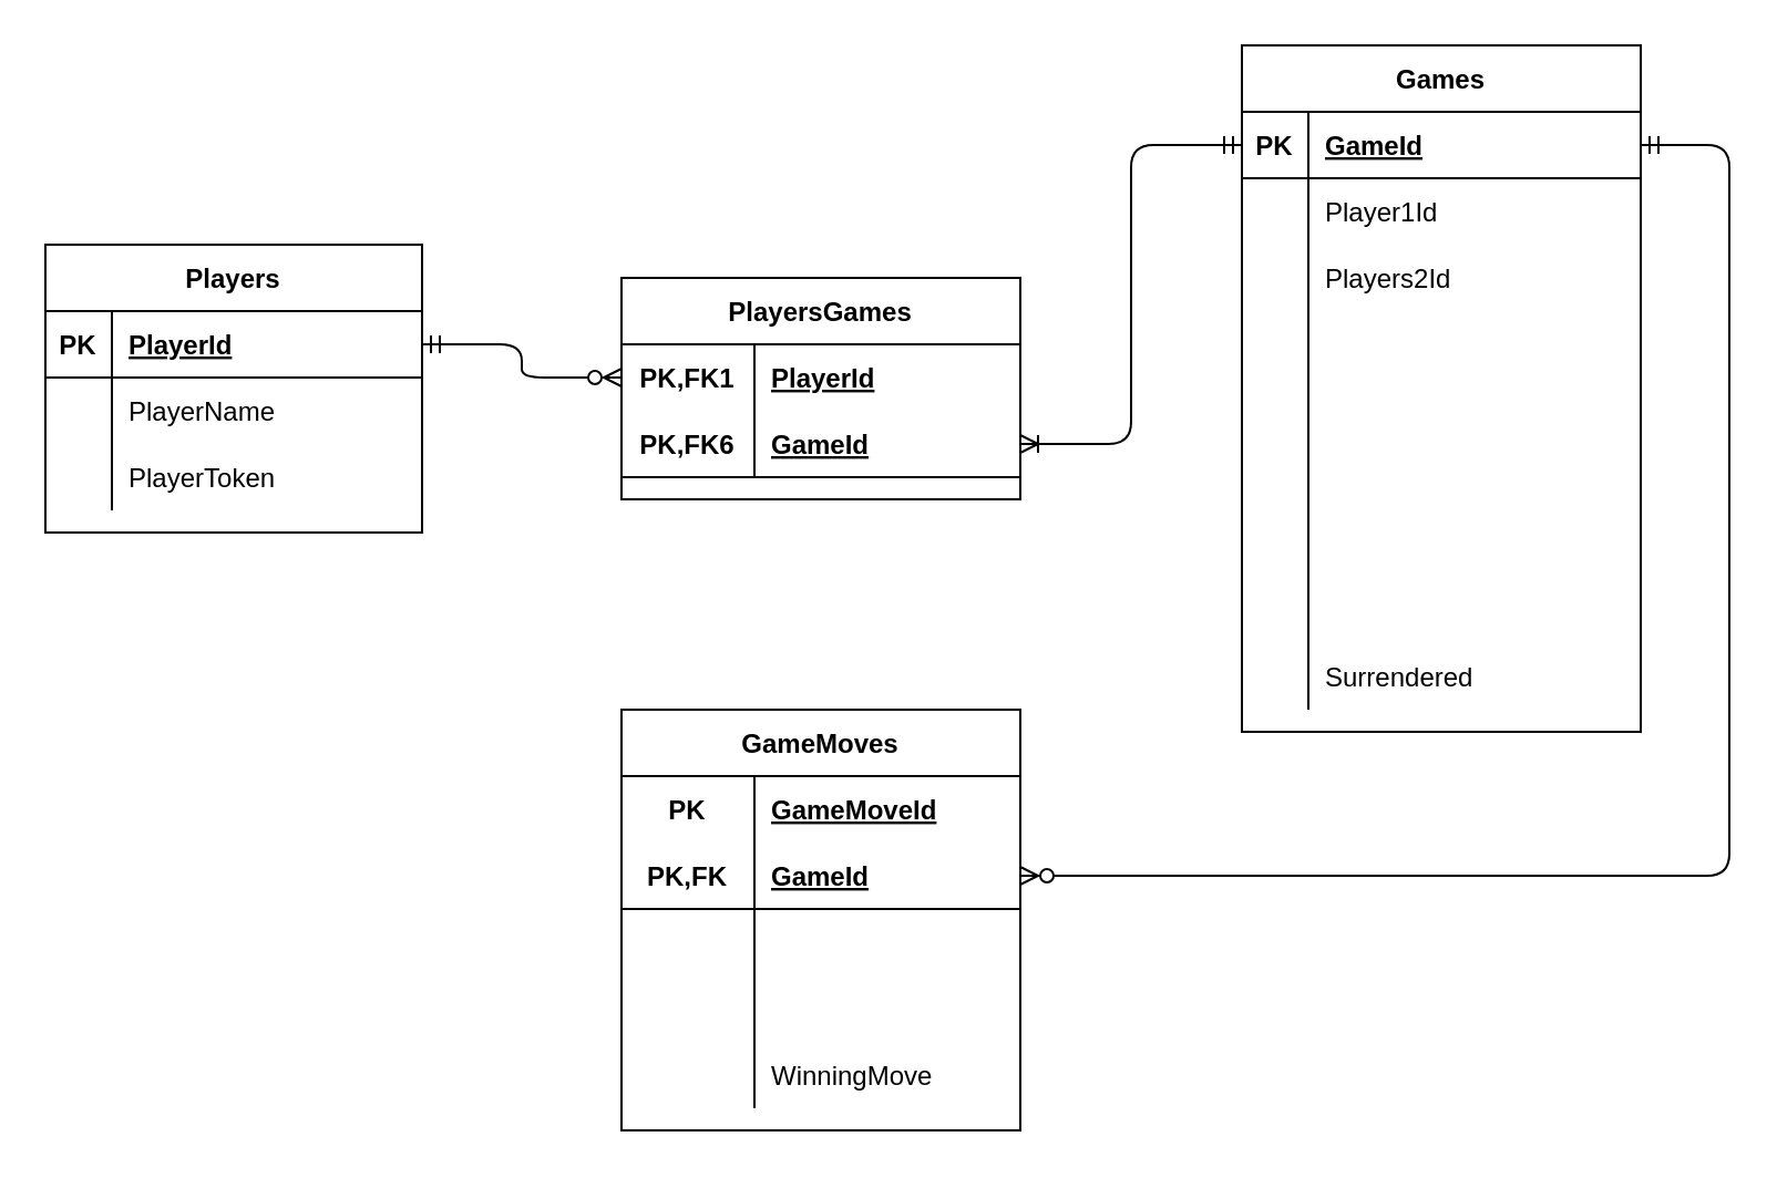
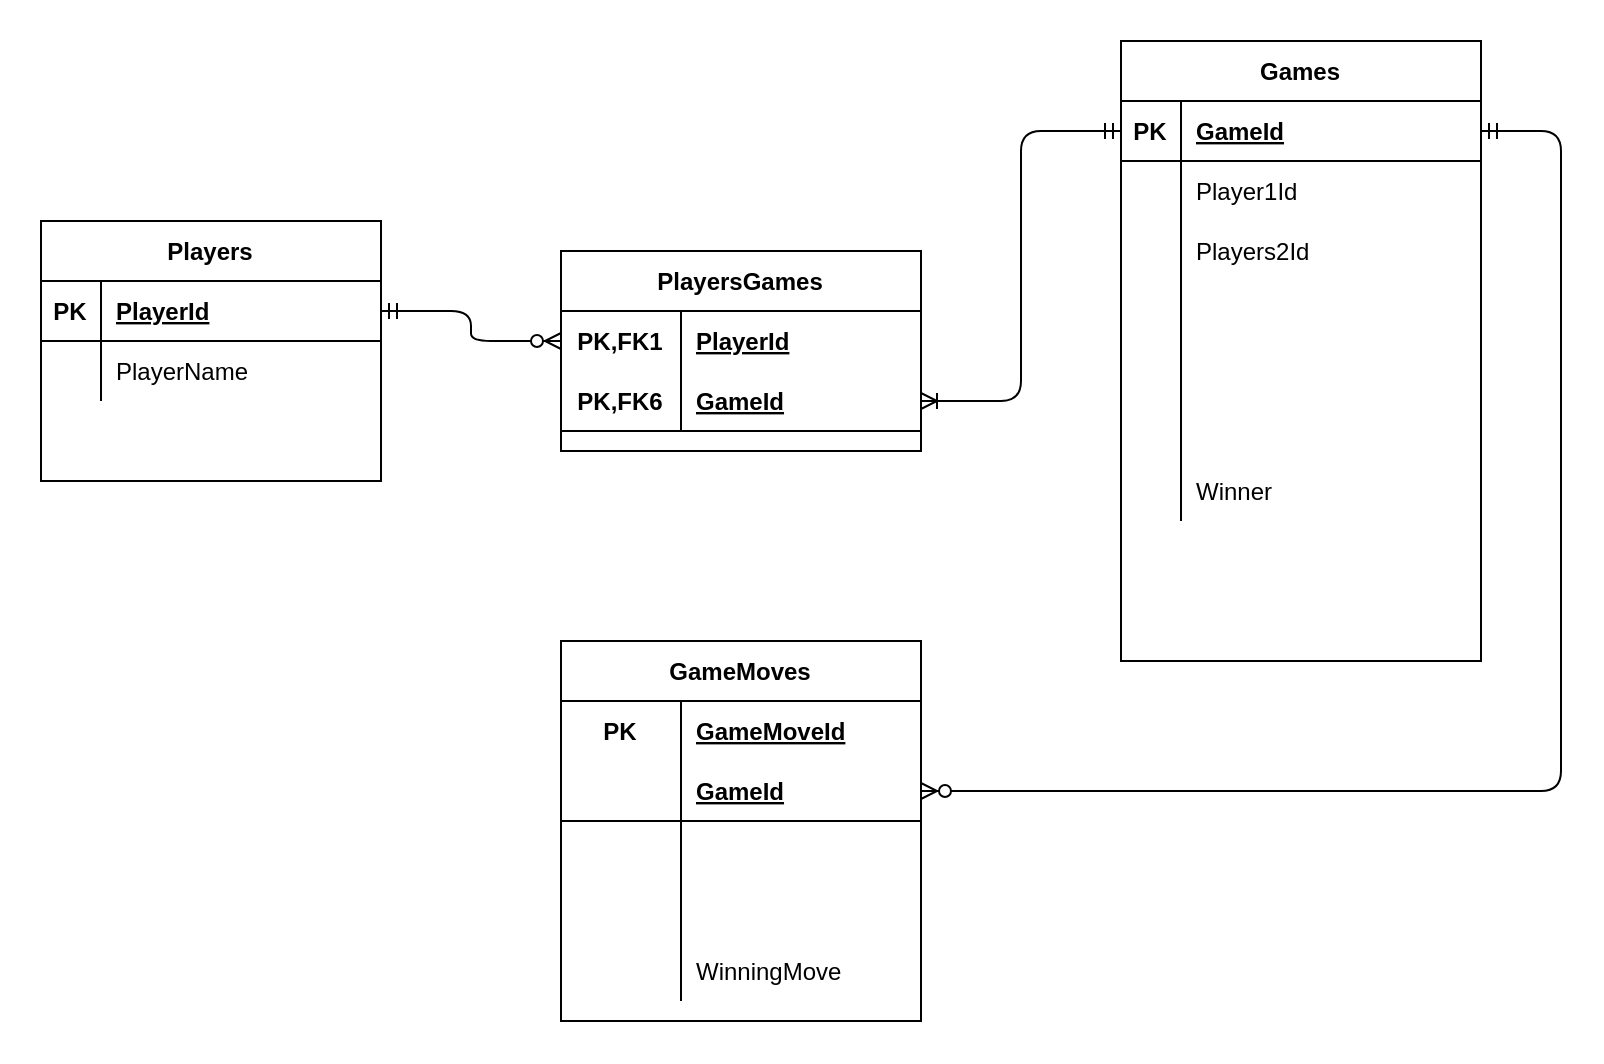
- <mxCell id="11" value="PlayerToken" style="shape=partialRectangle;overflow=hidden;connectable=0;fillColor=none;top=0;left=0;bottom=0;right=0;align=left;spacingLeft=6;" vertex="1" parent="9"><mxGeometry x="30" width="140" height="30" as="geometry" /></mxCell>
+ <mxCell id="37" value="Winner" style="shape=partialRectangle;connectable=0;fillColor=none;top=0;left=0;bottom=0;right=0;align=left;spacingLeft=6;overflow=hidden;" vertex="1" parent="35"><mxGeometry x="30" width="150" height="30" as="geometry" /></mxCell>
- <mxCell id="42" value="Surrendered" style="shape=partialRectangle;connectable=0;fillColor=none;top=0;left=0;bottom=0;right=0;align=left;spacingLeft=6;overflow=hidden;" vertex="1" parent="40"><mxGeometry x="30" width="150" height="30" as="geometry" /></mxCell>
- <mxCell id="48" value="PK,FK" style="shape=partialRectangle;connectable=0;fillColor=none;top=0;left=0;bottom=0;right=0;fontStyle=1;overflow=hidden;" vertex="1" parent="47"><mxGeometry width="60" height="30" as="geometry" /></mxCell>
